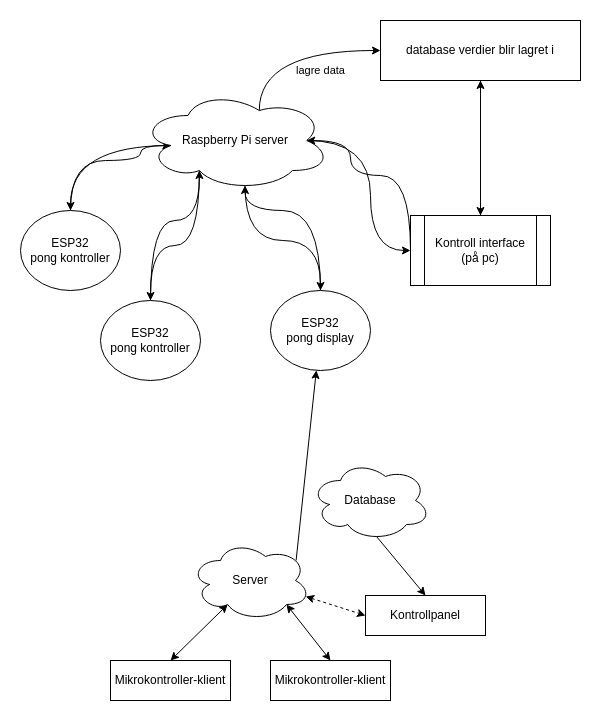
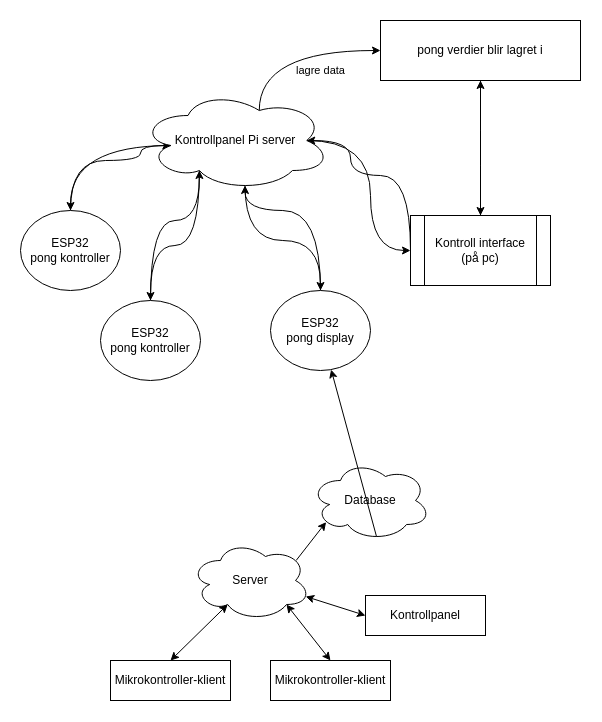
- <mxCell id="19" value="database verdier blir lagret i" style="rounded=0;whiteSpace=wrap;html=1;" parent="1" vertex="1"><mxGeometry x="380" y="20" width="200" height="60" as="geometry" /></mxCell>
+ <mxCell id="19" value="pong verdier blir lagret i" style="rounded=0;whiteSpace=wrap;html=1;" parent="1" vertex="1"><mxGeometry x="380" y="20" width="200" height="60" as="geometry" /></mxCell>
- <mxCell id="14" value="Raspberry Pi server" style="ellipse;shape=cloud;whiteSpace=wrap;html=1;" parent="1" vertex="1"><mxGeometry x="140" y="90" width="190" height="100" as="geometry" /></mxCell>
+ <mxCell id="14" value="Kontrollpanel Pi server" style="ellipse;shape=cloud;whiteSpace=wrap;html=1;" parent="1" vertex="1"><mxGeometry x="140" y="90" width="190" height="100" as="geometry" /></mxCell>
- <mxCell id="28" value="" style="endArrow=classic;html=1;exitX=0.88;exitY=0.25;exitDx=0;exitDy=0;exitPerimeter=0;" edge="1" parent="1" source="20" target="7"><mxGeometry width="50" height="50" relative="1" as="geometry"><mxPoint x="320" y="560" as="sourcePoint" /><mxPoint x="370" y="510" as="targetPoint" /></mxGeometry></mxCell>
+ <mxCell id="28" value="" style="endArrow=classic;html=1;exitX=0.88;exitY=0.25;exitDx=0;exitDy=0;exitPerimeter=0;entryX=0.13;entryY=0.77;entryDx=0;entryDy=0;entryPerimeter=0;" edge="1" parent="1" source="20" target="21"><mxGeometry width="50" height="50" relative="1" as="geometry"><mxPoint x="320" y="560" as="sourcePoint" /><mxPoint x="370" y="510" as="targetPoint" /></mxGeometry></mxCell>
- <mxCell id="29" value="" style="endArrow=classic;html=1;exitX=0.55;exitY=0.95;exitDx=0;exitDy=0;exitPerimeter=0;entryX=0.5;entryY=0;entryDx=0;entryDy=0;" edge="1" parent="1" source="21" target="22"><mxGeometry width="50" height="50" relative="1" as="geometry"><mxPoint x="320" y="560" as="sourcePoint" /><mxPoint x="370" y="510" as="targetPoint" /></mxGeometry></mxCell>
+ <mxCell id="29" value="" style="endArrow=classic;html=1;exitX=0.55;exitY=0.95;exitDx=0;exitDy=0;exitPerimeter=0;" edge="1" parent="1" source="21" target="7"><mxGeometry width="50" height="50" relative="1" as="geometry"><mxPoint x="320" y="560" as="sourcePoint" /><mxPoint x="370" y="510" as="targetPoint" /></mxGeometry></mxCell>
- <mxCell id="27" value="" style="endArrow=classic;startArrow=classic;html=1;exitX=0.96;exitY=0.7;exitDx=0;exitDy=0;exitPerimeter=0;entryX=0;entryY=0.5;entryDx=0;entryDy=0;dashed=1;" edge="1" parent="1" source="20" target="22"><mxGeometry width="50" height="50" relative="1" as="geometry"><mxPoint x="320" y="560" as="sourcePoint" /><mxPoint x="370" y="510" as="targetPoint" /></mxGeometry></mxCell>
+ <mxCell id="27" value="" style="endArrow=classic;startArrow=classic;html=1;exitX=0.96;exitY=0.7;exitDx=0;exitDy=0;exitPerimeter=0;entryX=0;entryY=0.5;entryDx=0;entryDy=0;" edge="1" parent="1" source="20" target="22"><mxGeometry width="50" height="50" relative="1" as="geometry"><mxPoint x="320" y="560" as="sourcePoint" /><mxPoint x="370" y="510" as="targetPoint" /></mxGeometry></mxCell>
